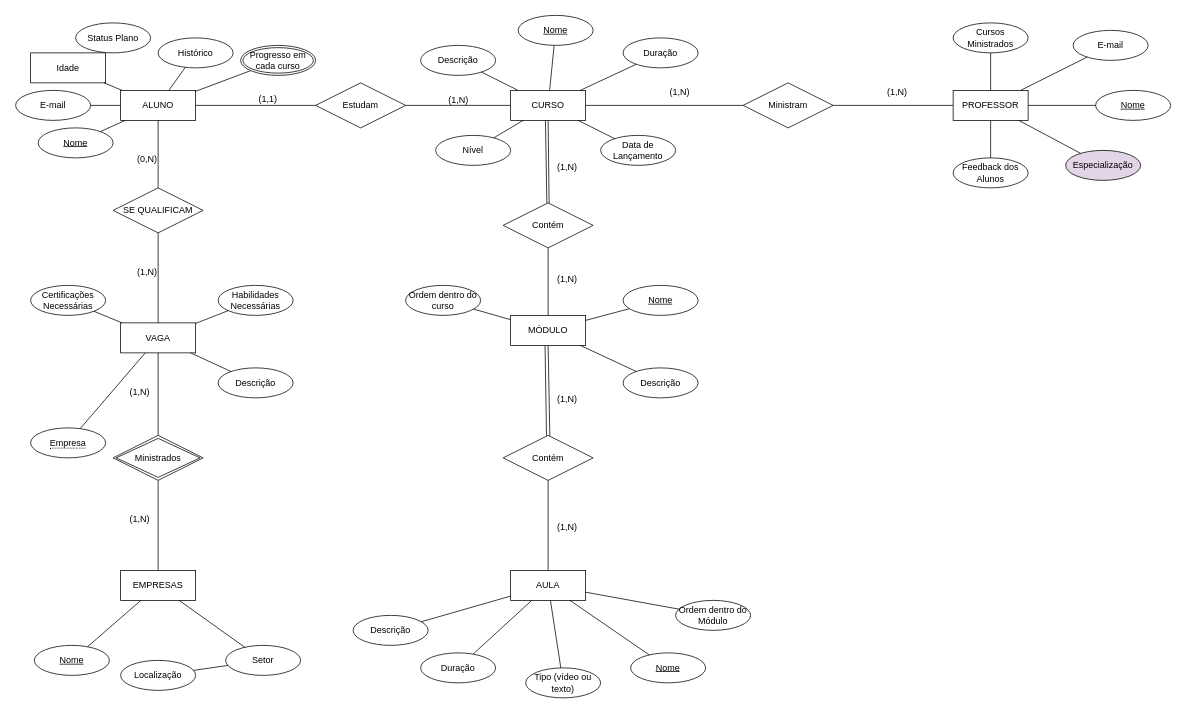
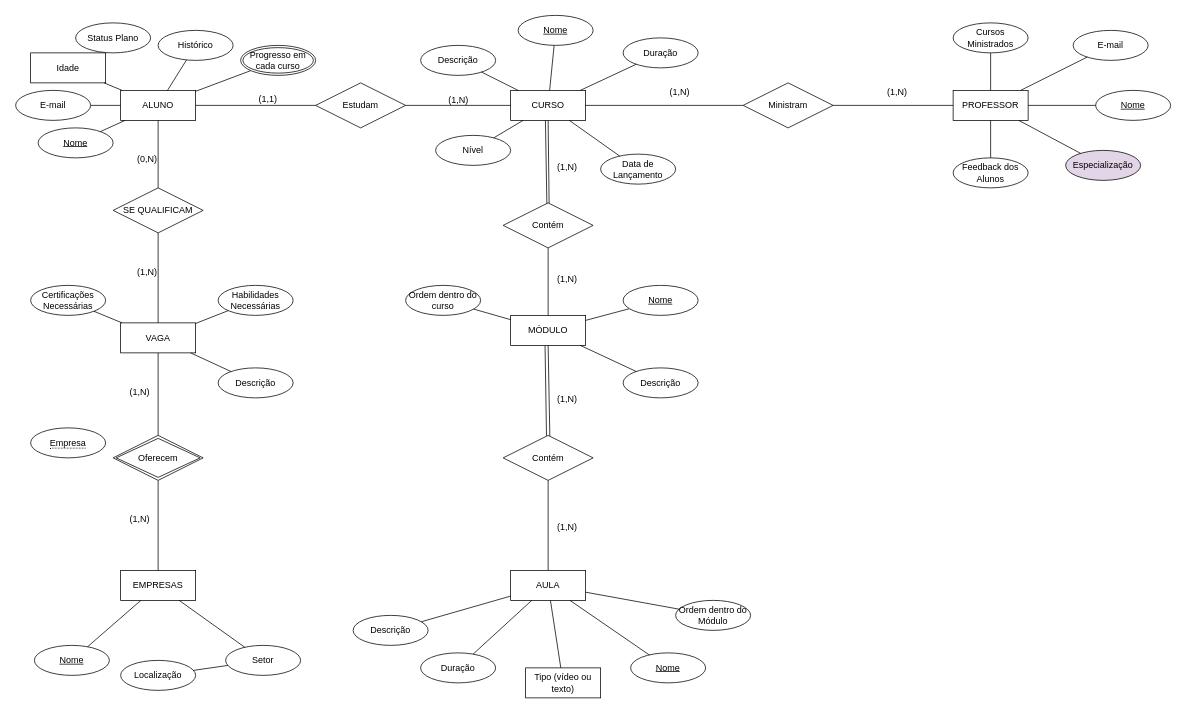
- <mxCell id="6" value="Histórico" style="ellipse;whiteSpace=wrap;html=1;align=center;" parent="1" vertex="1"><mxGeometry x="210" y="50" width="100" height="40" as="geometry" /></mxCell>
+ <mxCell id="6" value="Histórico" style="ellipse;whiteSpace=wrap;html=1;align=center;" parent="1" vertex="1"><mxGeometry x="210" y="40" width="100" height="40" as="geometry" /></mxCell>
- <mxCell id="16" value="Data de Lançamento" style="ellipse;whiteSpace=wrap;html=1;align=center;" parent="1" vertex="1"><mxGeometry x="800" y="180" width="100" height="40" as="geometry" /></mxCell>
+ <mxCell id="16" value="Data de Lançamento" style="ellipse;whiteSpace=wrap;html=1;align=center;" parent="1" vertex="1"><mxGeometry x="800" y="205" width="100" height="40" as="geometry" /></mxCell>
- <mxCell id="78" value="" style="endArrow=none;html=1;rounded=0;" parent="1" source="73" target="66" edge="1"><mxGeometry relative="1" as="geometry"><mxPoint x="265" y="500" as="sourcePoint" /><mxPoint x="425" y="500" as="targetPoint" /></mxGeometry></mxCell>
- <mxCell id="72" value="Ministrados" style="shape=rhombus;double=1;perimeter=rhombusPerimeter;whiteSpace=wrap;html=1;align=center;" parent="1" vertex="1"><mxGeometry x="150" y="580" width="120" height="60" as="geometry" /></mxCell>
+ <mxCell id="72" value="Oferecem" style="shape=rhombus;double=1;perimeter=rhombusPerimeter;whiteSpace=wrap;html=1;align=center;" parent="1" vertex="1"><mxGeometry x="150" y="580" width="120" height="60" as="geometry" /></mxCell>
- <mxCell id="53" value="Tipo (vídeo ou texto)" style="ellipse;whiteSpace=wrap;html=1;align=center;" parent="1" vertex="1"><mxGeometry x="700" y="890" width="100" height="40" as="geometry" /></mxCell>
+ <mxCell id="53" value="Tipo (vídeo ou texto)" style="whiteSpace=wrap;html=1;align=center;rounded=0;" parent="1" vertex="1"><mxGeometry x="700" y="890" width="100" height="40" as="geometry" /></mxCell>
